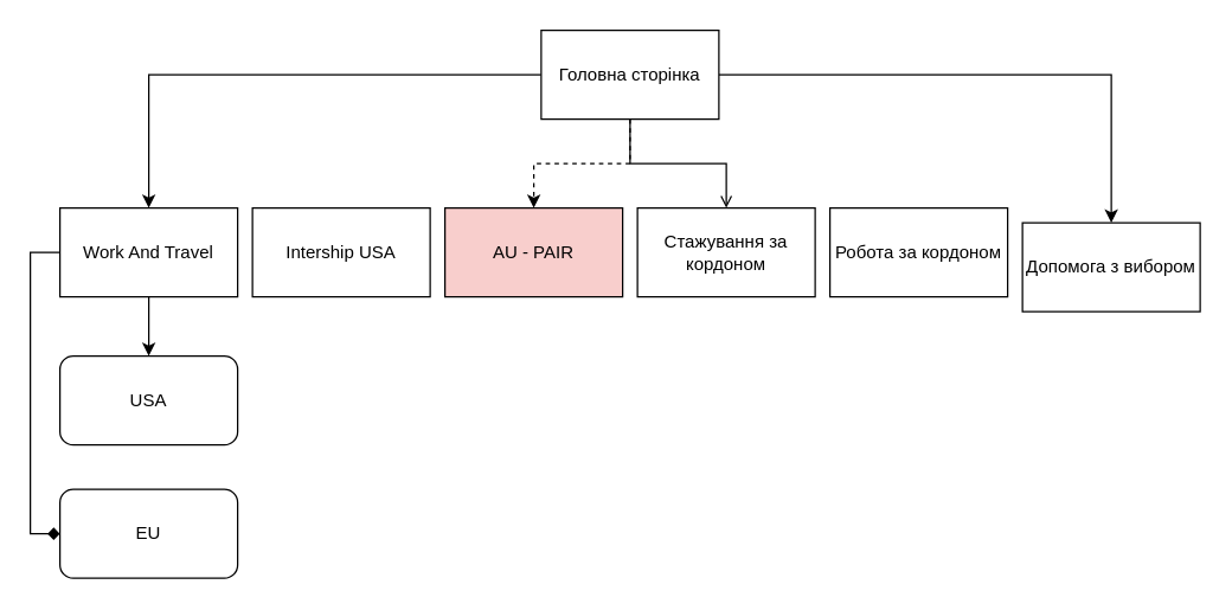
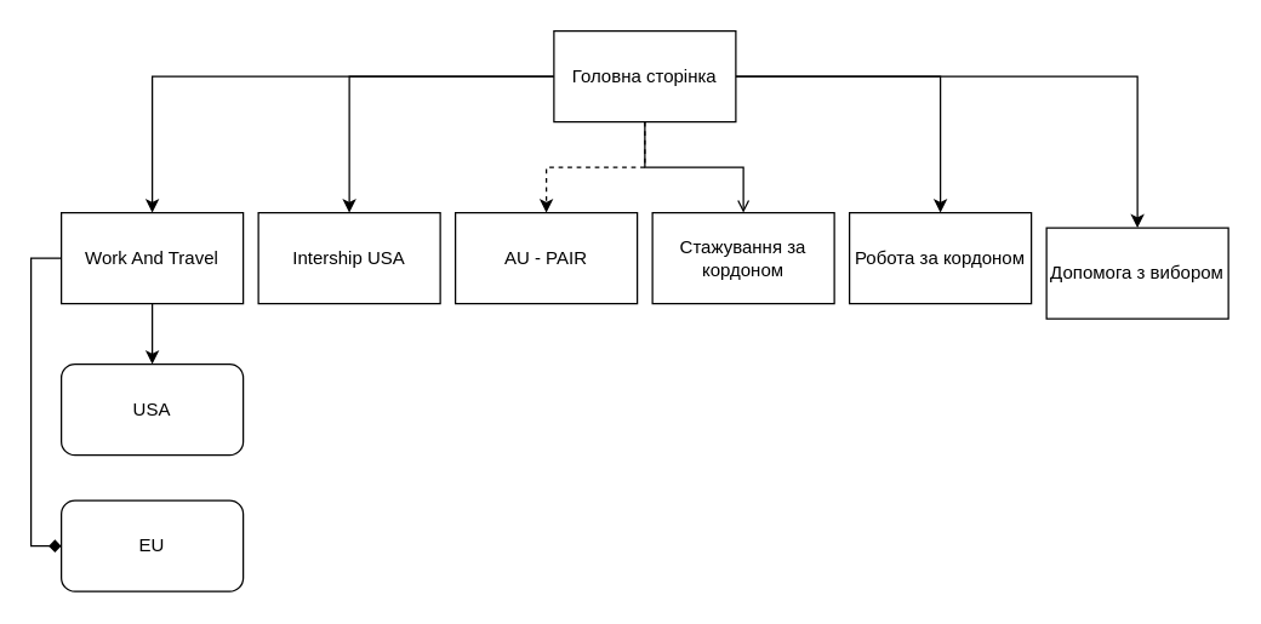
+ <mxCell id="3" style="edgeStyle=orthogonalEdgeStyle;rounded=0;orthogonalLoop=1;jettySize=auto;html=1;" edge="1" parent="1" source="8" target="12"><mxGeometry relative="1" as="geometry" /></mxCell>
+ <mxCell id="6" style="edgeStyle=orthogonalEdgeStyle;rounded=0;orthogonalLoop=1;jettySize=auto;html=1;" edge="1" parent="1" source="8" target="15"><mxGeometry relative="1" as="geometry" /></mxCell>
- <mxCell id="13" value="AU - PAIR" style="rounded=0;whiteSpace=wrap;html=1;fillColor=#f8cecc;" vertex="1" parent="1"><mxGeometry x="300" y="140" width="120" height="60" as="geometry" /></mxCell>
+ <mxCell id="13" value="AU - PAIR" style="rounded=0;whiteSpace=wrap;html=1;" vertex="1" parent="1"><mxGeometry x="300" y="140" width="120" height="60" as="geometry" /></mxCell>
